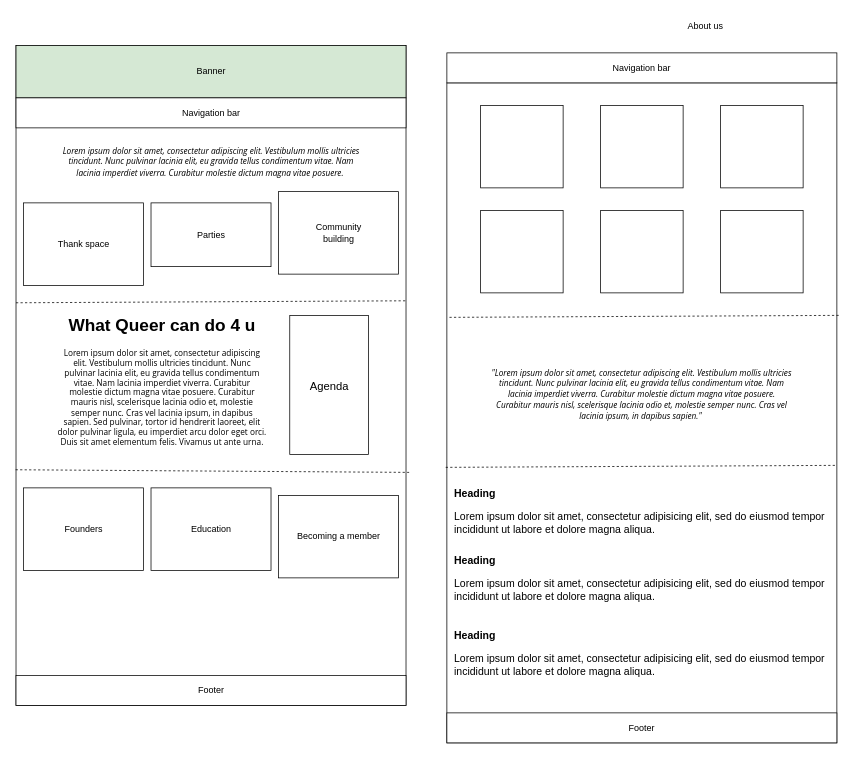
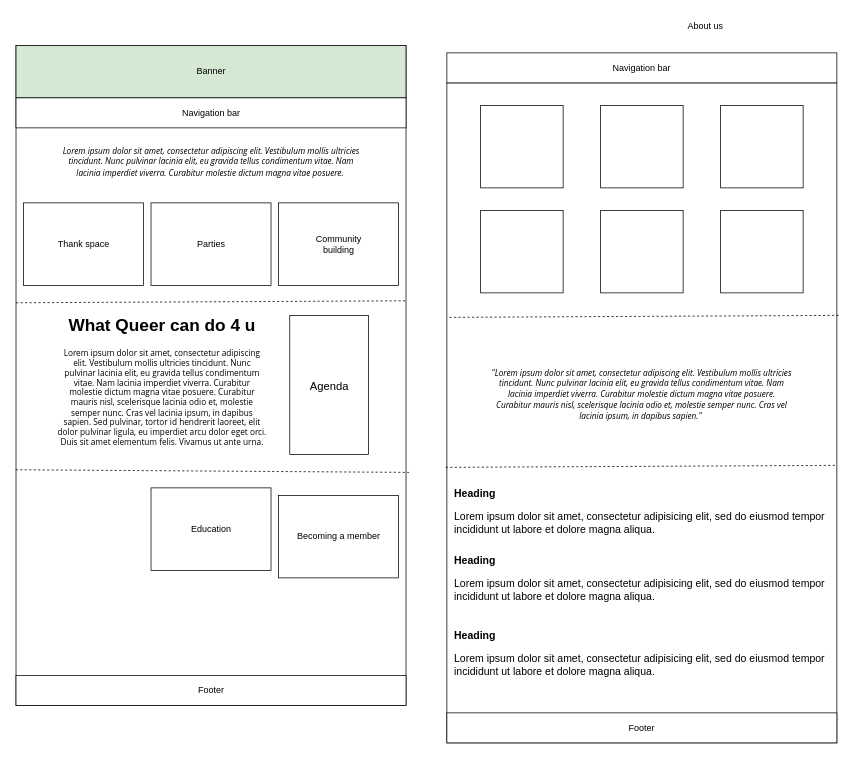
- <mxCell id="7" value="Community&lt;br&gt;building" style="rounded=0;whiteSpace=wrap;html=1;" vertex="1" parent="1"><mxGeometry x="370.52" y="255" width="160" height="110" as="geometry" /></mxCell>
+ <mxCell id="7" value="Community&lt;br&gt;building" style="rounded=0;whiteSpace=wrap;html=1;" vertex="1" parent="1"><mxGeometry x="370.52" y="270" width="160" height="110" as="geometry" /></mxCell>
- <mxCell id="6" value="Parties" style="rounded=0;whiteSpace=wrap;html=1;" vertex="1" parent="1"><mxGeometry x="200.52" y="270" width="160" height="85" as="geometry" /></mxCell>
+ <mxCell id="6" value="Parties" style="rounded=0;whiteSpace=wrap;html=1;" vertex="1" parent="1"><mxGeometry x="200.52" y="270" width="160" height="110" as="geometry" /></mxCell>
- <mxCell id="11" value="Founders" style="rounded=0;whiteSpace=wrap;html=1;" vertex="1" parent="1"><mxGeometry x="30.52" y="650" width="160" height="110" as="geometry" /></mxCell>
